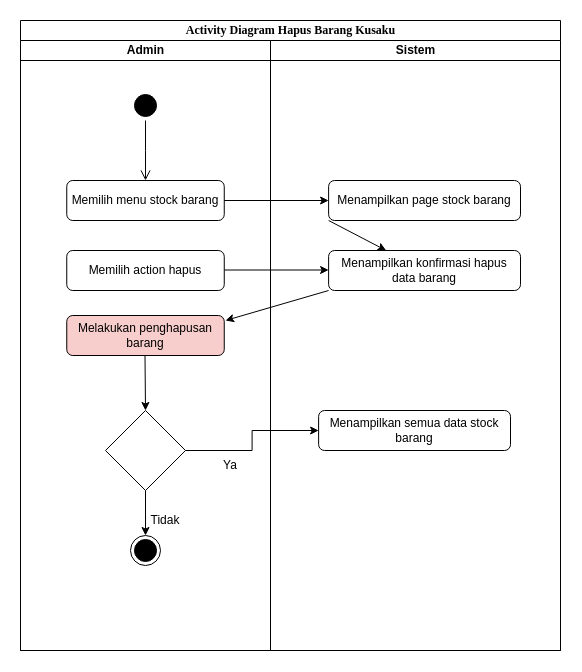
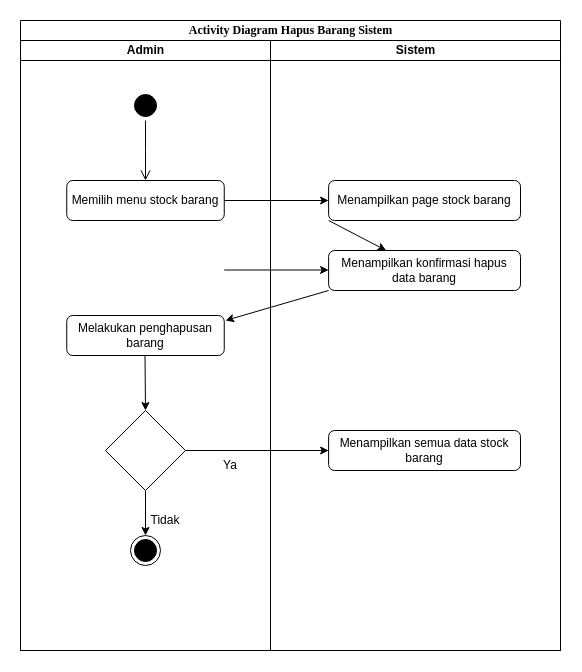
- <mxCell id="2" value="Activity Diagram Hapus Barang Kusaku" style="swimlane;html=1;childLayout=stackLayout;startSize=20;rounded=0;shadow=0;comic=0;labelBackgroundColor=none;strokeWidth=1;fontFamily=Verdana;fontSize=12;align=center;" vertex="1" parent="1"><mxGeometry x="20" y="20" width="540" height="630" as="geometry" /></mxCell>
+ <mxCell id="2" value="Activity Diagram Hapus Barang Sistem" style="swimlane;html=1;childLayout=stackLayout;startSize=20;rounded=0;shadow=0;comic=0;labelBackgroundColor=none;strokeWidth=1;fontFamily=Verdana;fontSize=12;align=center;" vertex="1" parent="1"><mxGeometry x="20" y="20" width="540" height="630" as="geometry" /></mxCell>
- <mxCell id="7" value="Memilih action hapus" style="rounded=1;whiteSpace=wrap;html=1;" vertex="1" parent="3"><mxGeometry x="46.25" y="210" width="157.5" height="40" as="geometry" /></mxCell>
- <mxCell id="8" value="Melakukan penghapusan barang" style="rounded=1;whiteSpace=wrap;html=1;fillColor=#f8cecc;" vertex="1" parent="3"><mxGeometry x="46.25" y="275" width="157.5" height="40" as="geometry" /></mxCell>
+ <mxCell id="8" value="Melakukan penghapusan barang" style="rounded=1;whiteSpace=wrap;html=1;" vertex="1" parent="3"><mxGeometry x="46.25" y="275" width="157.5" height="40" as="geometry" /></mxCell>
- <mxCell id="19" value="Menampilkan semua data stock barang" style="rounded=1;whiteSpace=wrap;html=1;" vertex="1" parent="16"><mxGeometry x="48.12" y="370" width="191.88" height="40" as="geometry" /></mxCell>
+ <mxCell id="19" value="Menampilkan semua data stock barang" style="rounded=1;whiteSpace=wrap;html=1;" vertex="1" parent="16"><mxGeometry x="58.12" y="390" width="191.88" height="40" as="geometry" /></mxCell>
